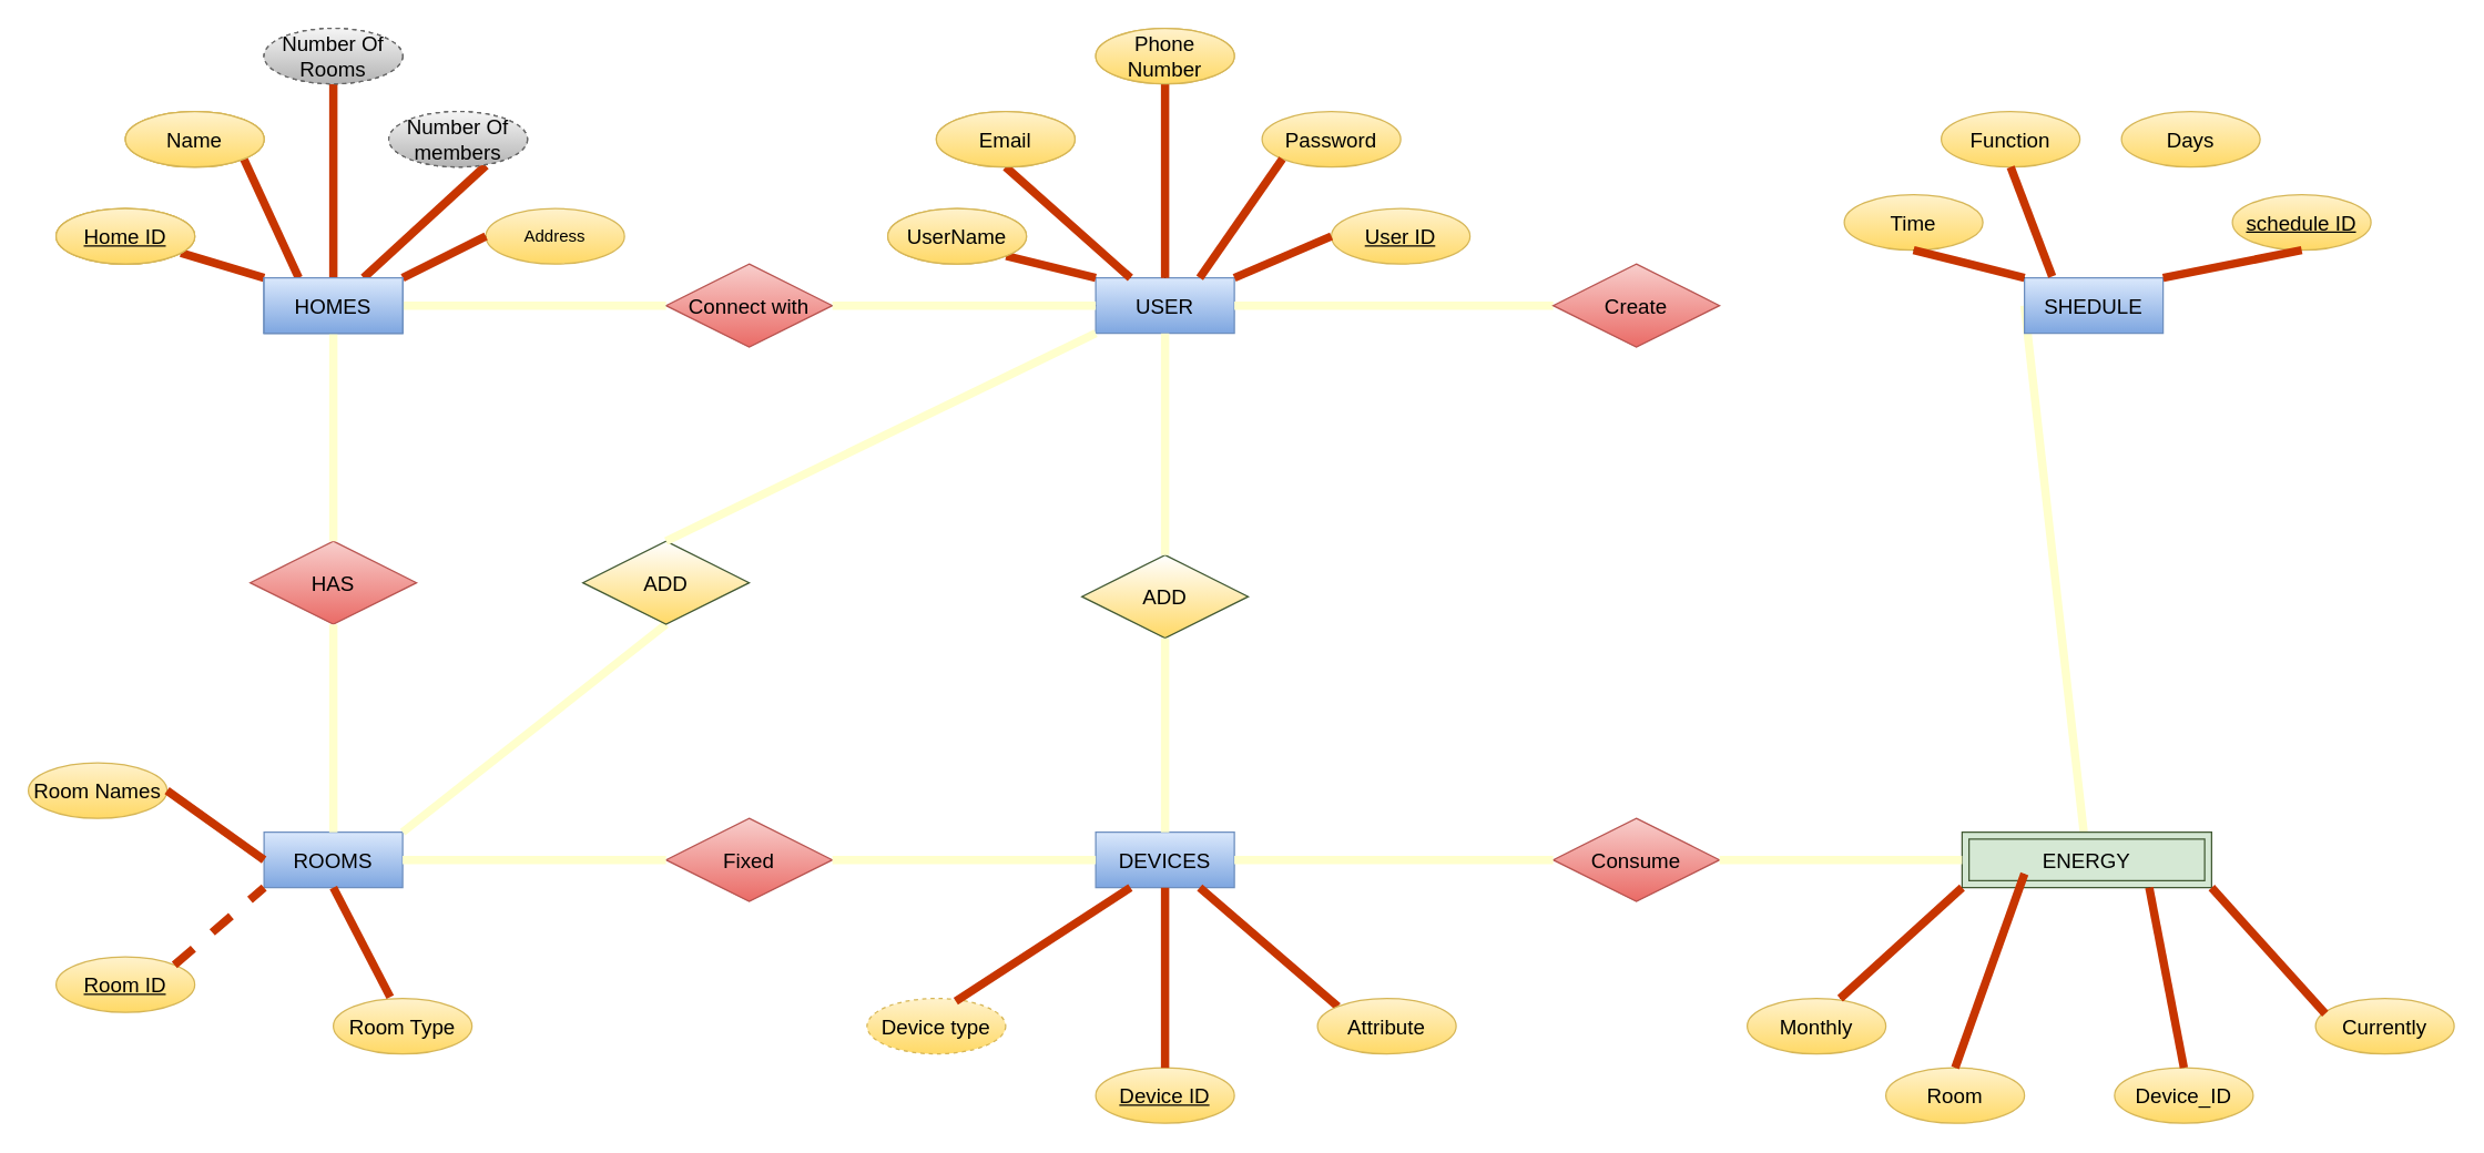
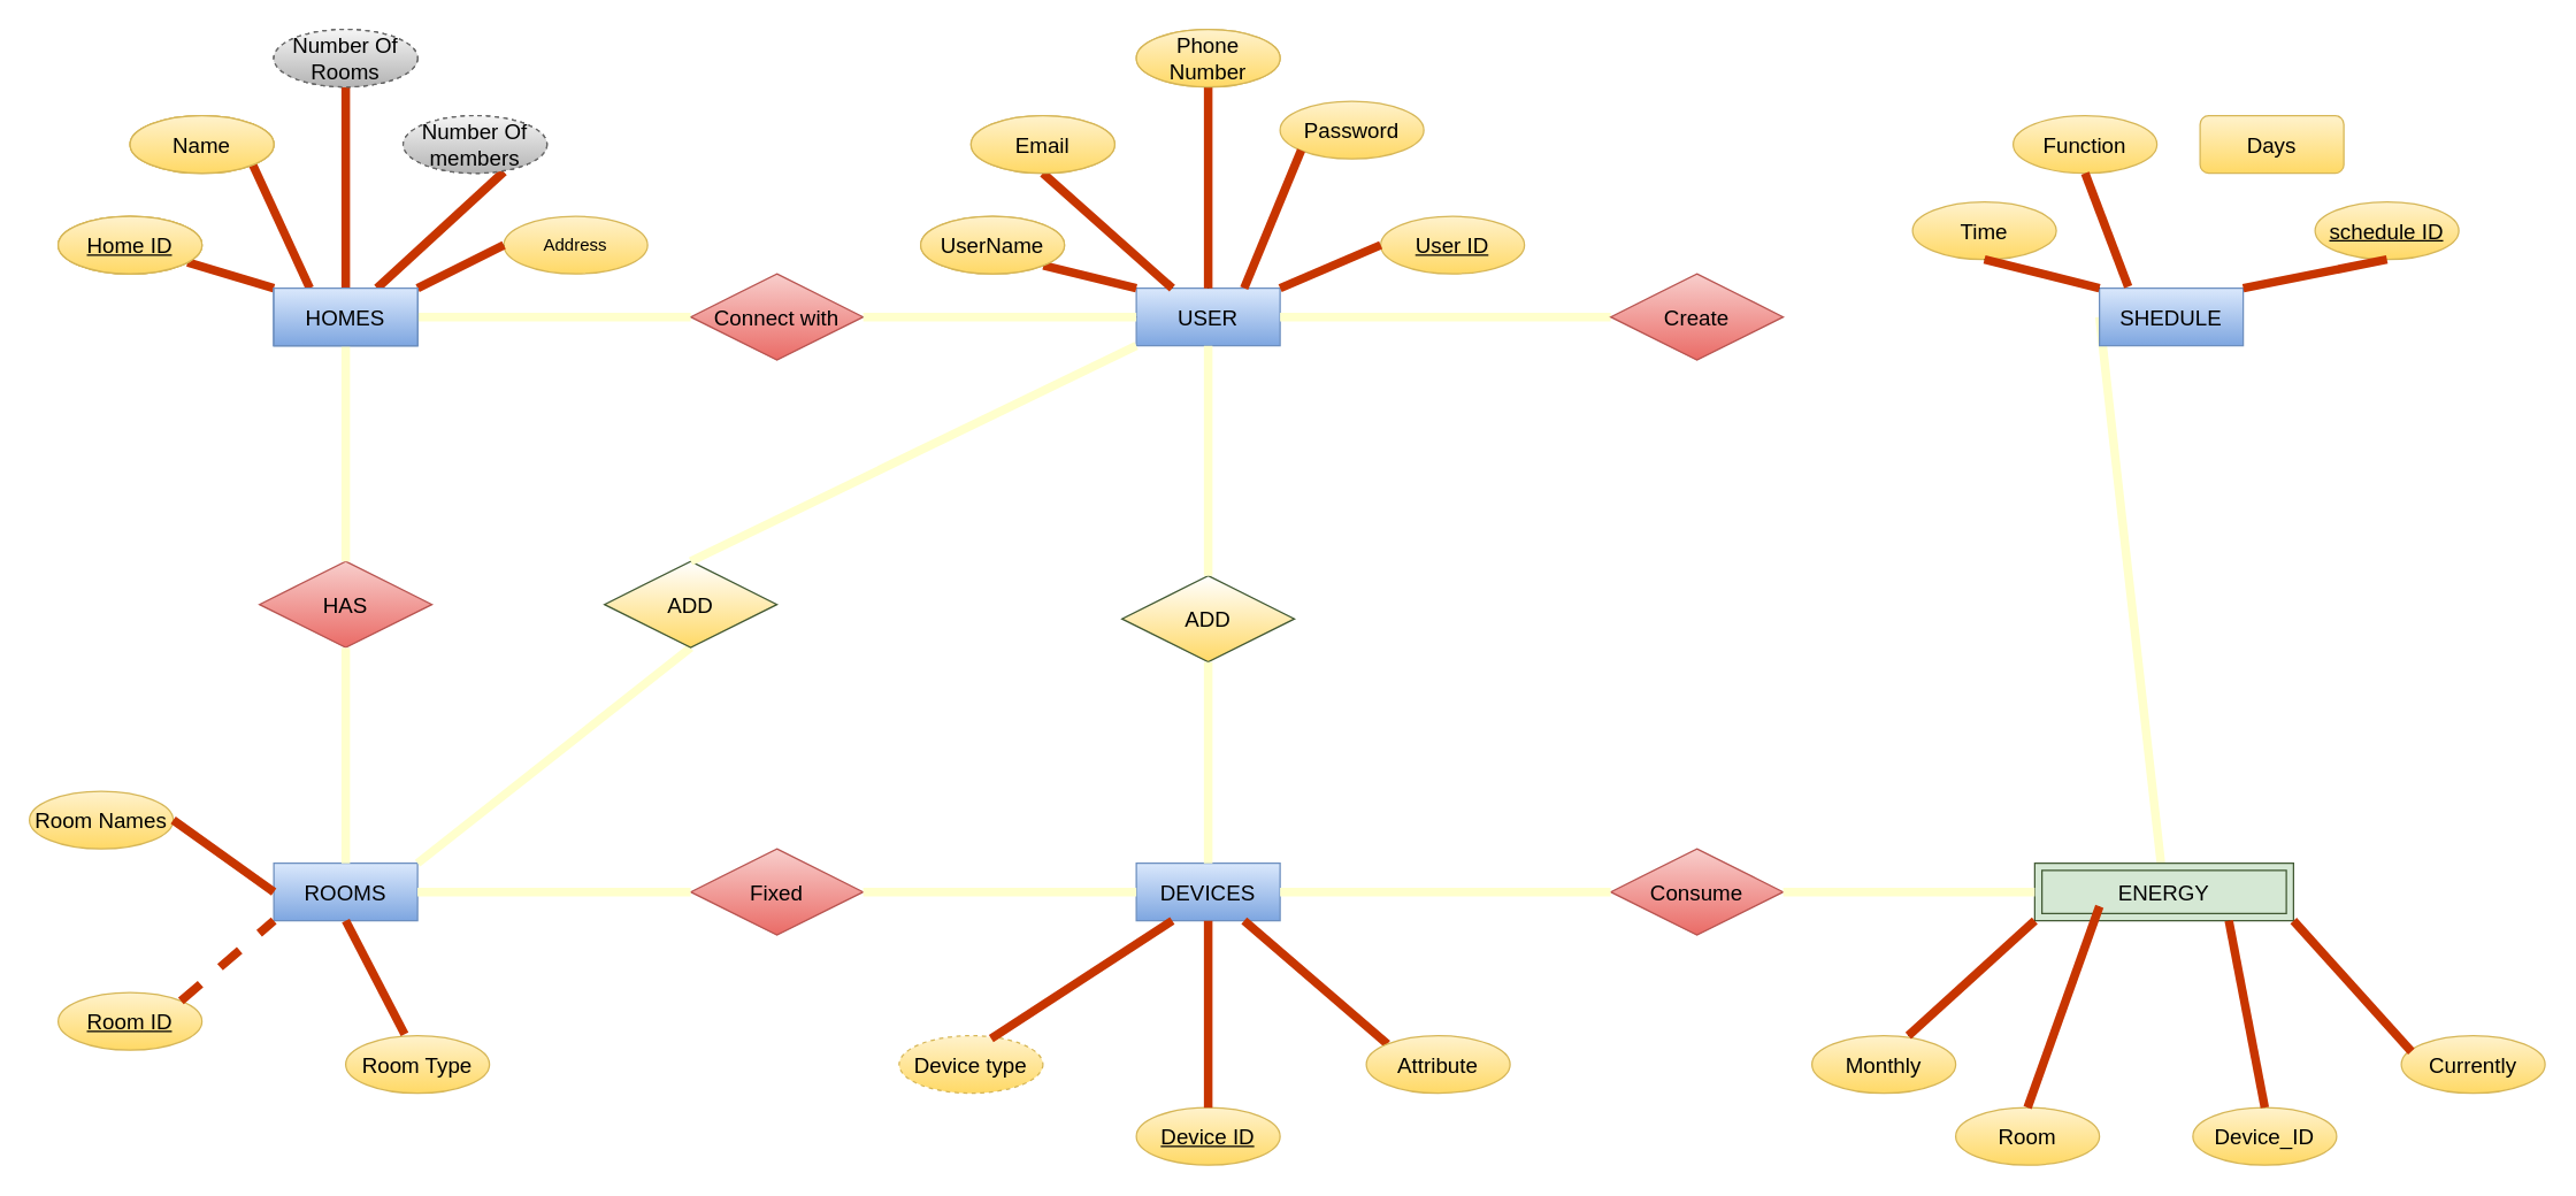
- <mxCell id="32" value="Password" style="ellipse;whiteSpace=wrap;html=1;align=center;fillColor=#fff2cc;strokeColor=#d6b656;gradientColor=#ffd966;fontSize=15;" parent="1" vertex="1"><mxGeometry x="910" y="80" width="100" height="40" as="geometry" /></mxCell>
+ <mxCell id="32" value="Password" style="ellipse;whiteSpace=wrap;html=1;align=center;fillColor=#fff2cc;strokeColor=#d6b656;gradientColor=#ffd966;fontSize=15;" parent="1" vertex="1"><mxGeometry x="890" y="70" width="100" height="40" as="geometry" /></mxCell>
- <mxCell id="50" value="Days" style="ellipse;whiteSpace=wrap;html=1;align=center;fillColor=#fff2cc;strokeColor=#d6b656;gradientColor=#ffd966;fontSize=15;" parent="1" vertex="1"><mxGeometry x="1530" y="80" width="100" height="40" as="geometry" /></mxCell>
+ <mxCell id="50" value="Days" style="whiteSpace=wrap;html=1;align=center;fillColor=#fff2cc;strokeColor=#d6b656;gradientColor=#ffd966;fontSize=15;rounded=1;" parent="1" vertex="1"><mxGeometry x="1530" y="80" width="100" height="40" as="geometry" /></mxCell>
